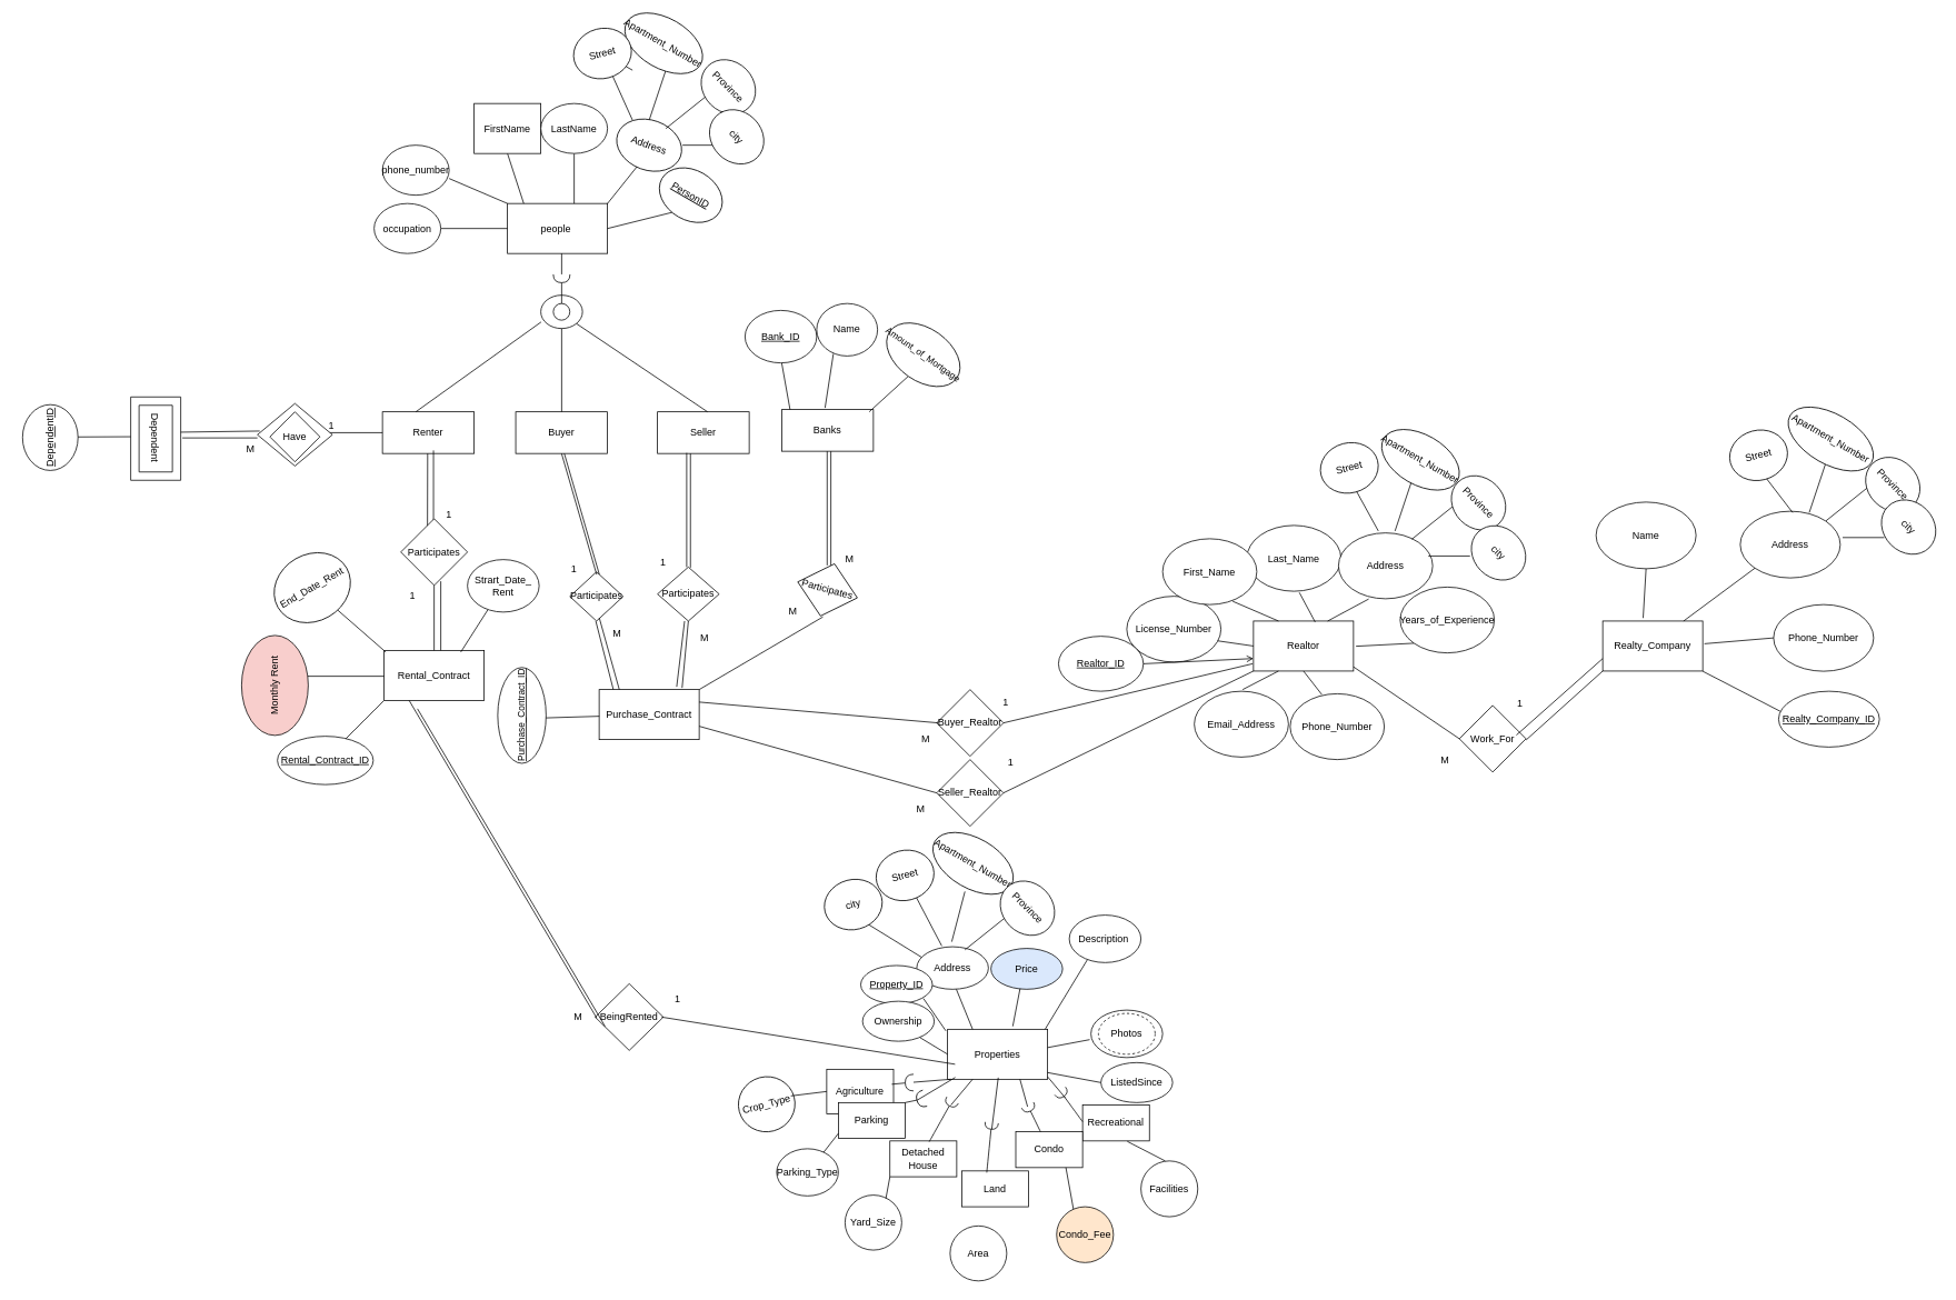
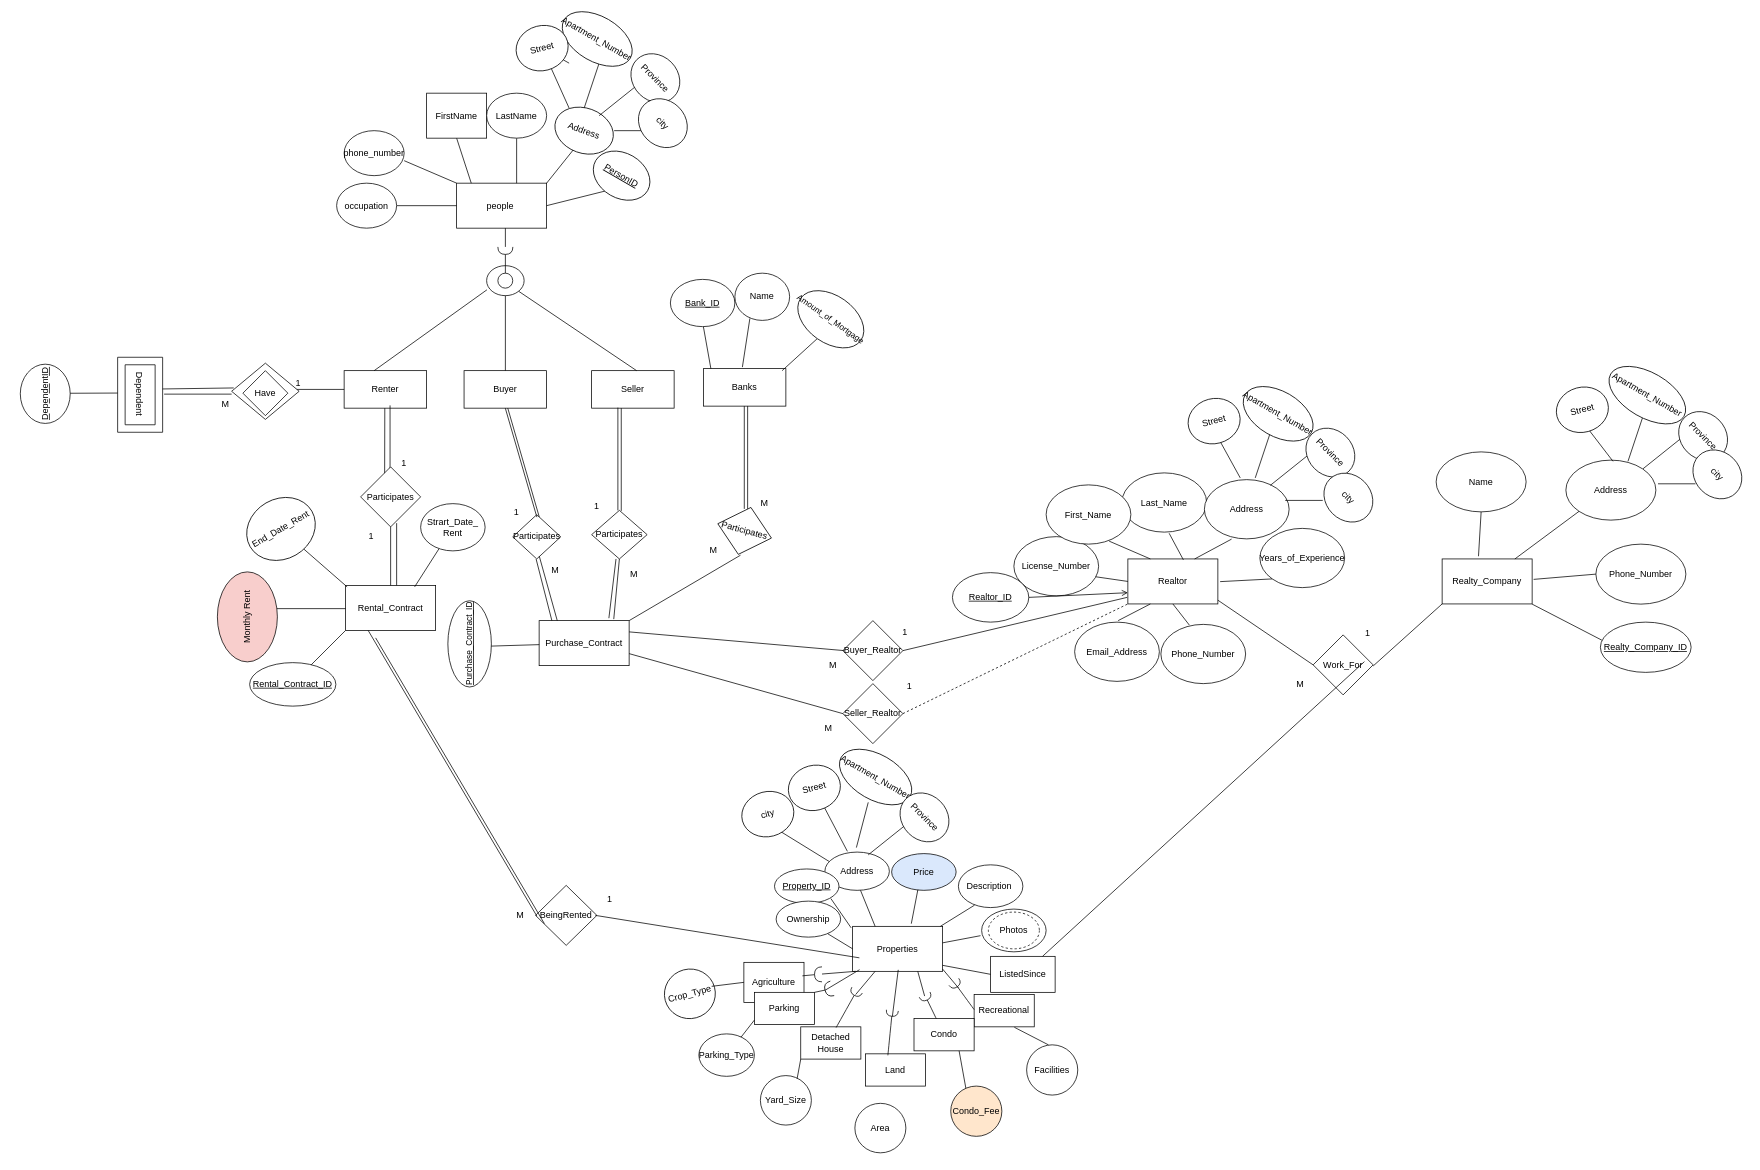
- <mxCell id="184" value="" style="endArrow=none;html=1;rounded=0;entryX=0;entryY=0.75;entryDx=0;entryDy=0;exitX=0.855;exitY=0.446;exitDx=0;exitDy=0;exitPerimeter=0;" parent="1" source="138" target="137" edge="1"><mxGeometry width="50" height="50" relative="1" as="geometry"><mxPoint x="1836" y="871" as="sourcePoint" /><mxPoint x="1886" y="821" as="targetPoint" /></mxGeometry></mxCell>
+ <mxCell id="184" value="" style="endArrow=none;html=1;rounded=0;exitX=0.855;exitY=0.446;exitDx=0;exitDy=0;exitPerimeter=0;" parent="1" source="138" target="82" edge="1"><mxGeometry width="50" height="50" relative="1" as="geometry"><mxPoint x="1836" y="871" as="sourcePoint" /><mxPoint x="1886" y="821" as="targetPoint" /></mxGeometry></mxCell>
- <mxCell id="144" value="" style="endArrow=none;html=1;rounded=0;entryX=0;entryY=1;entryDx=0;entryDy=0;exitX=1;exitY=0.5;exitDx=0;exitDy=0;" parent="1" source="142" target="136" edge="1"><mxGeometry width="50" height="50" relative="1" as="geometry"><mxPoint x="1227" y="872" as="sourcePoint" /><mxPoint x="1277" y="822" as="targetPoint" /></mxGeometry></mxCell>
+ <mxCell id="144" value="" style="endArrow=none;html=1;rounded=0;entryX=0;entryY=1;entryDx=0;entryDy=0;exitX=1;exitY=0.5;exitDx=0;exitDy=0;dashed=1;" parent="1" source="142" target="136" edge="1"><mxGeometry width="50" height="50" relative="1" as="geometry"><mxPoint x="1227" y="872" as="sourcePoint" /><mxPoint x="1277" y="822" as="targetPoint" /></mxGeometry></mxCell>
- <mxCell id="75" value="Description&amp;nbsp;" style="ellipse;whiteSpace=wrap;html=1;" parent="1" vertex="1"><mxGeometry x="1282" y="1096.62" width="86" height="57" as="geometry" /></mxCell>
+ <mxCell id="75" value="Description&amp;nbsp;" style="ellipse;whiteSpace=wrap;html=1;" parent="1" vertex="1"><mxGeometry x="1277" y="1151.62" width="86" height="57" as="geometry" /></mxCell>
- <mxCell id="82" value="ListedSince" style="ellipse;whiteSpace=wrap;html=1;" parent="1" vertex="1"><mxGeometry x="1320" y="1273.62" width="86" height="48" as="geometry" /></mxCell>
+ <mxCell id="82" value="ListedSince" style="whiteSpace=wrap;html=1;rounded=0;" parent="1" vertex="1"><mxGeometry x="1320" y="1273.62" width="86" height="48" as="geometry" /></mxCell>
